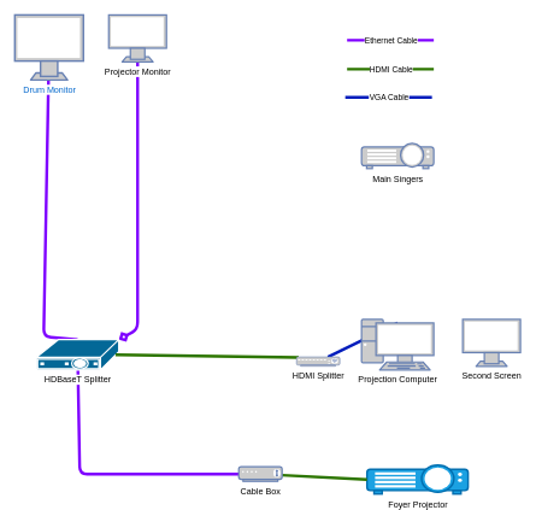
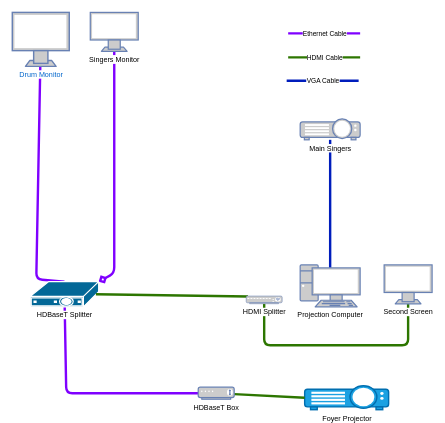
- <mxCell id="13" value="&lt;font style=&quot;background-color: rgb(255, 255, 255);&quot; color=&quot;#000000&quot;&gt;Projector Monitor&lt;/font&gt;" style="fontColor=#0066CC;verticalAlign=top;verticalLabelPosition=bottom;labelPosition=center;align=center;html=1;outlineConnect=0;fillColor=#CCCCCC;strokeColor=#6881B3;gradientColor=none;gradientDirection=north;strokeWidth=2;shape=mxgraph.networks.monitor;labelBackgroundColor=#FFFFFF;" parent="1" vertex="1"><mxGeometry x="150" y="20" width="80" height="65" as="geometry" /></mxCell>
+ <mxCell id="13" value="&lt;font style=&quot;background-color: rgb(255, 255, 255);&quot; color=&quot;#000000&quot;&gt;Singers Monitor&lt;/font&gt;" style="fontColor=#0066CC;verticalAlign=top;verticalLabelPosition=bottom;labelPosition=center;align=center;html=1;outlineConnect=0;fillColor=#CCCCCC;strokeColor=#6881B3;gradientColor=none;gradientDirection=north;strokeWidth=2;shape=mxgraph.networks.monitor;labelBackgroundColor=#FFFFFF;" parent="1" vertex="1"><mxGeometry x="150" y="20" width="80" height="65" as="geometry" /></mxCell>
- <mxCell id="5" style="edgeStyle=none;html=1;endArrow=none;endFill=0;strokeWidth=4;fillColor=#0050ef;strokeColor=#001DBC;exitX=0.5;exitY=0.07;exitDx=0;exitDy=0;exitPerimeter=0;" parent="1" source="11" target="23" edge="1"><mxGeometry relative="1" as="geometry"><mxPoint x="550" y="355" as="sourcePoint" /></mxGeometry></mxCell>
+ <mxCell id="5" style="edgeStyle=none;html=1;endArrow=none;endFill=0;strokeWidth=4;fillColor=#0050ef;strokeColor=#001DBC;exitX=0.5;exitY=0.07;exitDx=0;exitDy=0;exitPerimeter=0;" parent="1" source="11" target="6" edge="1"><mxGeometry relative="1" as="geometry"><mxPoint x="550" y="355" as="sourcePoint" /></mxGeometry></mxCell>
+ <mxCell id="4" style="edgeStyle=none;html=1;exitX=0.5;exitY=1;exitDx=0;exitDy=0;exitPerimeter=0;entryX=0.5;entryY=1;entryDx=0;entryDy=0;entryPerimeter=0;strokeWidth=4;fillColor=#60a917;strokeColor=#2D7600;endArrow=none;endFill=0;" edge="1" parent="1" source="23" target="12"><mxGeometry relative="1" as="geometry"><Array as="points"><mxPoint x="440" y="575" /><mxPoint x="680" y="575" /></Array></mxGeometry></mxCell>
- <mxCell id="16" value="&lt;font style=&quot;background-color: rgb(255, 255, 255);&quot; color=&quot;#000000&quot;&gt;Cable Box&lt;/font&gt;" style="fontColor=#0066CC;verticalAlign=top;verticalLabelPosition=bottom;labelPosition=center;align=center;html=1;outlineConnect=0;fillColor=#CCCCCC;strokeColor=#6881B3;gradientColor=none;gradientDirection=north;strokeWidth=2;shape=mxgraph.networks.modem;labelBackgroundColor=#FFFFFF;" parent="1" vertex="1"><mxGeometry x="330" y="645" width="60" height="20" as="geometry" /></mxCell>
+ <mxCell id="16" value="&lt;font style=&quot;background-color: rgb(255, 255, 255);&quot; color=&quot;#000000&quot;&gt;HDBaseT Box&lt;/font&gt;" style="fontColor=#0066CC;verticalAlign=top;verticalLabelPosition=bottom;labelPosition=center;align=center;html=1;outlineConnect=0;fillColor=#CCCCCC;strokeColor=#6881B3;gradientColor=none;gradientDirection=north;strokeWidth=2;shape=mxgraph.networks.modem;labelBackgroundColor=#FFFFFF;" parent="1" vertex="1"><mxGeometry x="330" y="645" width="60" height="20" as="geometry" /></mxCell>
